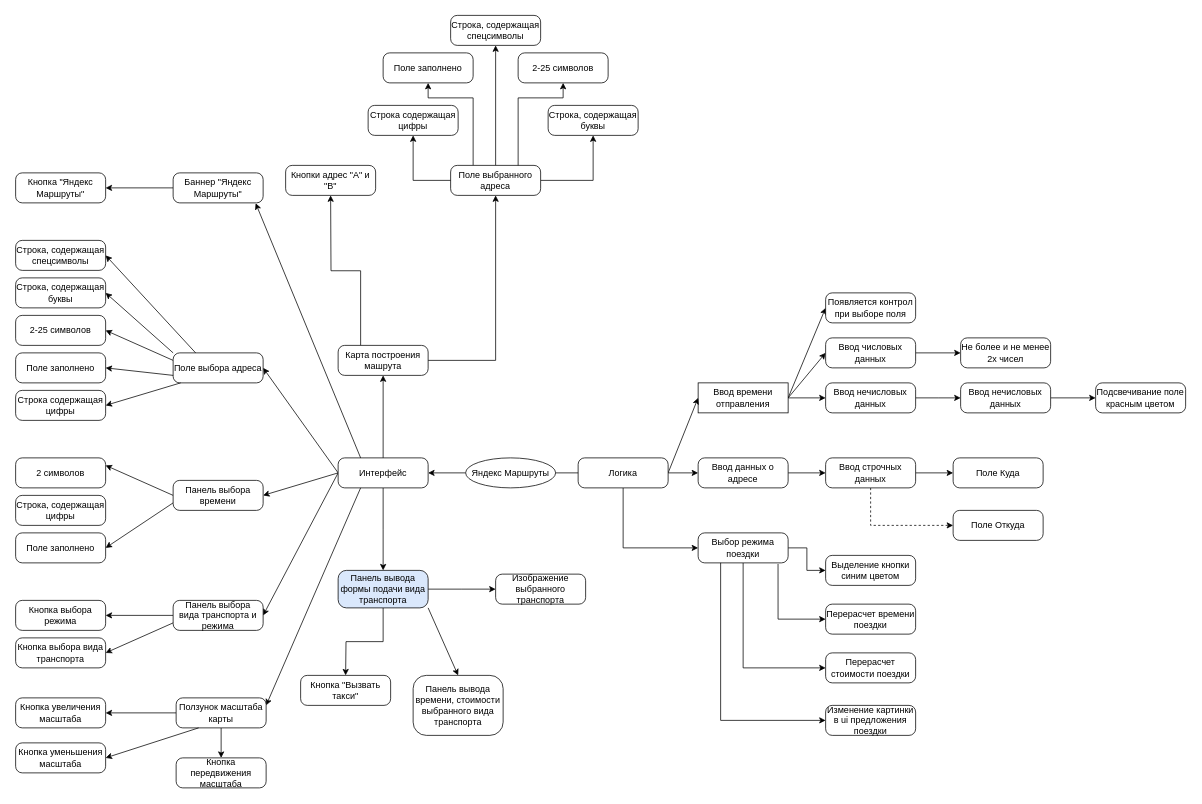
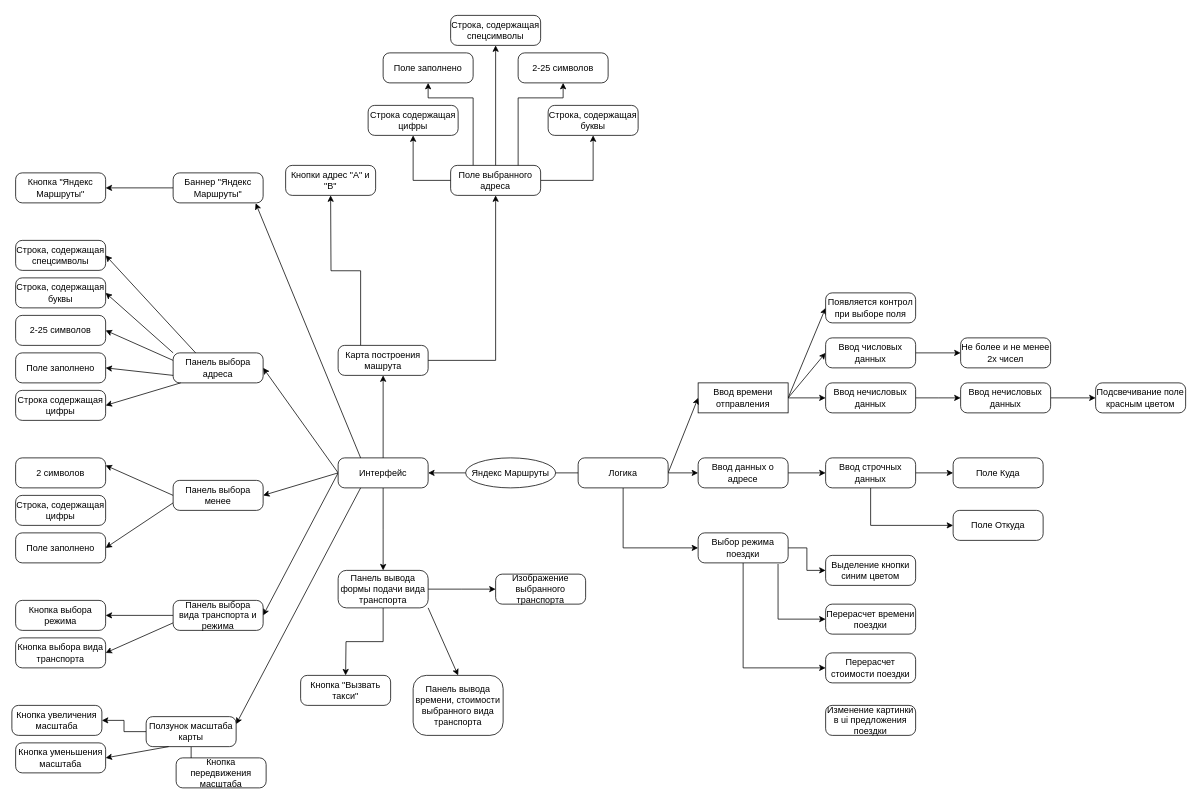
- <mxCell id="17" value="Поле выбора адреса" style="rounded=1;whiteSpace=wrap;html=1;arcSize=22;" parent="1" vertex="1"><mxGeometry x="230" y="470" width="120" height="40" as="geometry" /></mxCell>
+ <mxCell id="17" value="Панель выбора адреса" style="rounded=1;whiteSpace=wrap;html=1;arcSize=22;" parent="1" vertex="1"><mxGeometry x="230" y="470" width="120" height="40" as="geometry" /></mxCell>
- <mxCell id="15" value="Панель выбора времени" style="rounded=1;whiteSpace=wrap;html=1;arcSize=22;" parent="1" vertex="1"><mxGeometry x="230" y="640" width="120" height="40" as="geometry" /></mxCell>
+ <mxCell id="15" value="Панель выбора менее" style="rounded=1;whiteSpace=wrap;html=1;arcSize=22;" parent="1" vertex="1"><mxGeometry x="230" y="640" width="120" height="40" as="geometry" /></mxCell>
- <mxCell id="87" style="edgeStyle=orthogonalEdgeStyle;rounded=0;orthogonalLoop=1;jettySize=auto;html=1;entryX=0;entryY=0.5;entryDx=0;entryDy=0;dashed=1;" parent="1" source="88" target="99" edge="1"><mxGeometry relative="1" as="geometry"><Array as="points"><mxPoint x="1160" y="700" /></Array></mxGeometry></mxCell>
+ <mxCell id="87" style="edgeStyle=orthogonalEdgeStyle;rounded=0;orthogonalLoop=1;jettySize=auto;html=1;entryX=0;entryY=0.5;entryDx=0;entryDy=0;" parent="1" source="88" target="99" edge="1"><mxGeometry relative="1" as="geometry"><Array as="points"><mxPoint x="1160" y="700" /></Array></mxGeometry></mxCell>
- <mxCell id="72" value="Панель вывода формы подачи вида транспорта" style="rounded=1;whiteSpace=wrap;html=1;arcSize=22;fillColor=#dae8fc;" parent="1" vertex="1"><mxGeometry x="450" y="760" width="120" height="50" as="geometry" /></mxCell>
+ <mxCell id="72" value="Панель вывода формы подачи вида транспорта" style="rounded=1;whiteSpace=wrap;html=1;arcSize=22;" parent="1" vertex="1"><mxGeometry x="450" y="760" width="120" height="50" as="geometry" /></mxCell>
- <mxCell id="96" style="edgeStyle=orthogonalEdgeStyle;rounded=0;orthogonalLoop=1;jettySize=auto;html=1;exitX=0.25;exitY=1;exitDx=0;exitDy=0;entryX=0;entryY=0.5;entryDx=0;entryDy=0;" parent="1" source="92" target="97" edge="1"><mxGeometry relative="1" as="geometry"><mxPoint x="1000" y="760" as="sourcePoint" /><mxPoint x="1060" y="941" as="targetPoint" /><Array as="points"><mxPoint x="960" y="960" /></Array></mxGeometry></mxCell>
- <mxCell id="42" value="Кнопка увеличения масштаба" style="rounded=1;whiteSpace=wrap;html=1;arcSize=22;" parent="1" vertex="1"><mxGeometry x="20" y="930" width="120" height="40" as="geometry" /></mxCell>
+ <mxCell id="42" value="Кнопка увеличения масштаба" style="rounded=1;whiteSpace=wrap;html=1;arcSize=22;" parent="1" vertex="1"><mxGeometry x="15" y="940" width="120" height="40" as="geometry" /></mxCell>
- <mxCell id="41" value="Ползунок масштаба карты" style="rounded=1;whiteSpace=wrap;html=1;arcSize=22;" parent="1" vertex="1"><mxGeometry x="234" y="930" width="120" height="40" as="geometry" /></mxCell>
+ <mxCell id="41" value="Ползунок масштаба карты" style="rounded=1;whiteSpace=wrap;html=1;arcSize=22;" parent="1" vertex="1"><mxGeometry x="194" y="955" width="120" height="40" as="geometry" /></mxCell>
